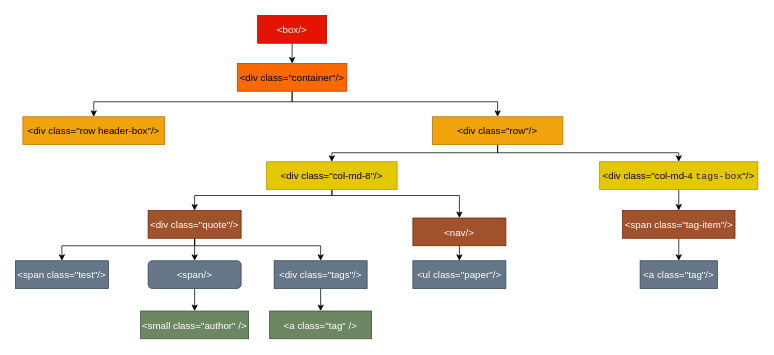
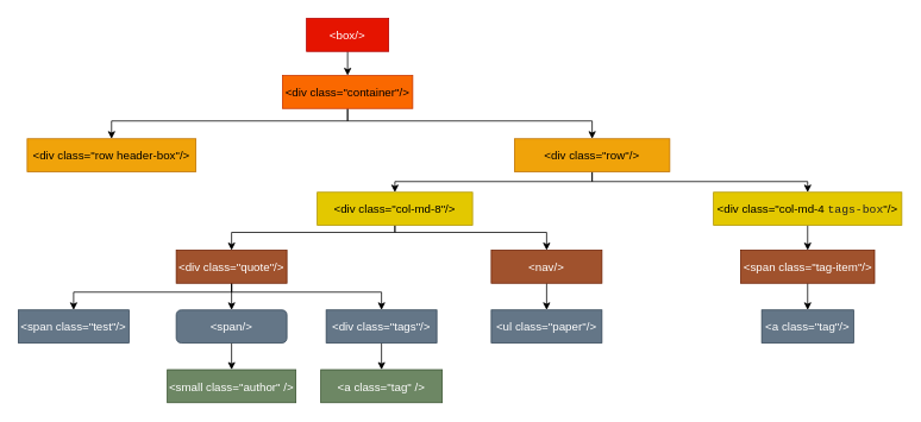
- <mxCell id="28" value="&lt;span style=&quot;font-size: 13px;&quot;&gt;&amp;lt;nav/&amp;gt;&lt;/span&gt;" style="rounded=0;whiteSpace=wrap;html=1;fontSize=13;fillColor=#a0522d;strokeColor=#6D1F00;fontColor=#ffffff;" vertex="1" parent="1"><mxGeometry x="550" y="290" width="124" height="37" as="geometry" /></mxCell>
+ <mxCell id="28" value="&lt;span style=&quot;font-size: 13px;&quot;&gt;&amp;lt;nav/&amp;gt;&lt;/span&gt;" style="rounded=0;whiteSpace=wrap;html=1;fontSize=13;fillColor=#a0522d;strokeColor=#6D1F00;fontColor=#ffffff;" vertex="1" parent="1"><mxGeometry x="550" y="280" width="124" height="37" as="geometry" /></mxCell>
